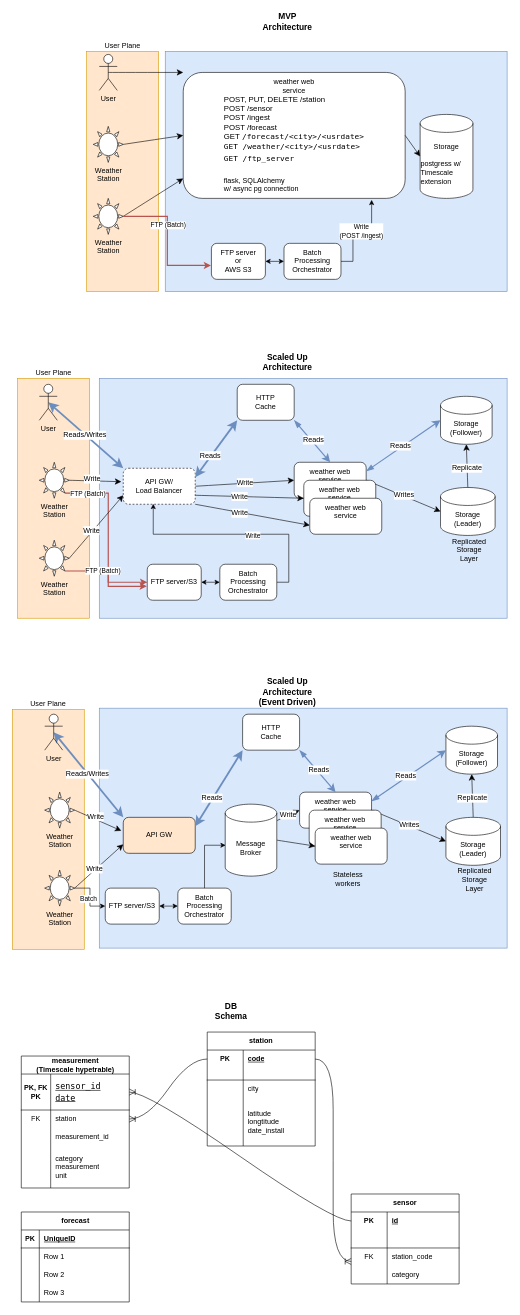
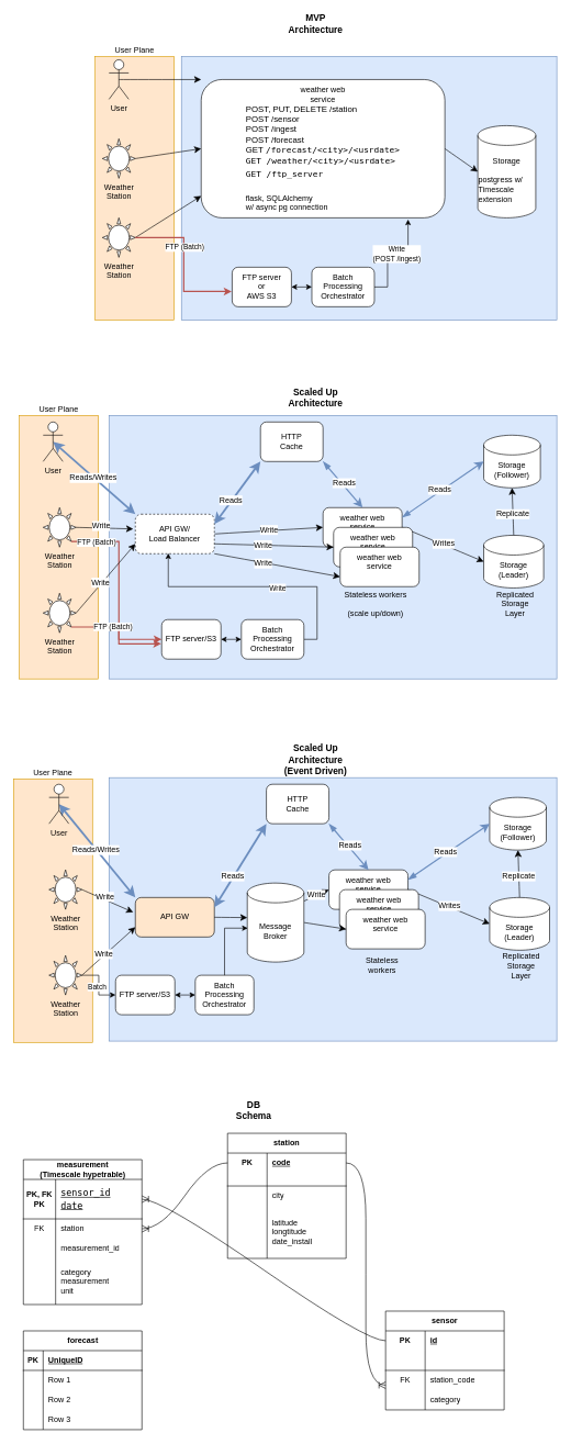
- <mxCell id="8" value="Storage&lt;div&gt;&lt;br&gt;&lt;/div&gt;&lt;div style=&quot;text-align: left;&quot;&gt;postgress w/&lt;/div&gt;&lt;div style=&quot;text-align: left;&quot;&gt;Timescale extension&lt;/div&gt;" style="shape=cylinder3;whiteSpace=wrap;html=1;boundedLbl=1;backgroundOutline=1;size=15;" parent="1" vertex="1"><mxGeometry x="700" y="190" width="88" height="140" as="geometry" /></mxCell>
+ <mxCell id="8" value="Storage&lt;div&gt;&lt;br&gt;&lt;/div&gt;&lt;div style=&quot;text-align: left;&quot;&gt;postgress w/&lt;/div&gt;&lt;div style=&quot;text-align: left;&quot;&gt;Timescale extension&lt;/div&gt;" style="shape=cylinder3;whiteSpace=wrap;html=1;boundedLbl=1;backgroundOutline=1;size=15;" parent="1" vertex="1"><mxGeometry x="725" y="190" width="88" height="140" as="geometry" /></mxCell>
+ <mxCell id="42" value="Stateless workers&lt;div&gt;&lt;br&gt;&lt;/div&gt;&lt;div&gt;(scale up/down)&lt;/div&gt;" style="text;html=1;align=center;verticalAlign=middle;whiteSpace=wrap;rounded=0;" parent="1" vertex="1"><mxGeometry x="495" y="901" width="150" height="30" as="geometry" /></mxCell>
+ <mxCell id="88" style="edgeStyle=none;curved=1;rounded=0;orthogonalLoop=1;jettySize=auto;html=1;exitX=1;exitY=0.5;exitDx=0;exitDy=0;entryX=0;entryY=0;entryDx=0;entryDy=52.5;entryPerimeter=0;fontSize=12;startSize=8;endSize=8;" parent="1" source="72" target="87" edge="1"><mxGeometry relative="1" as="geometry" /></mxCell>
